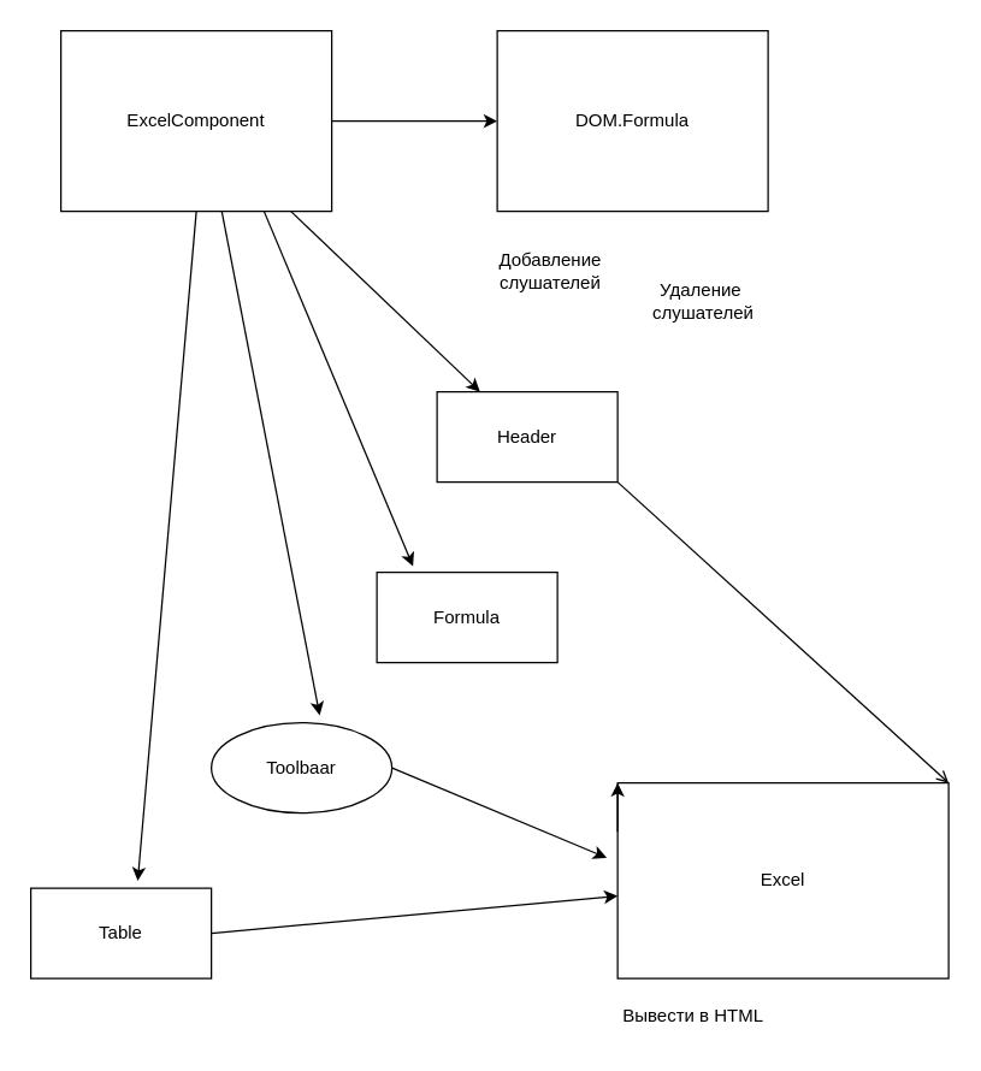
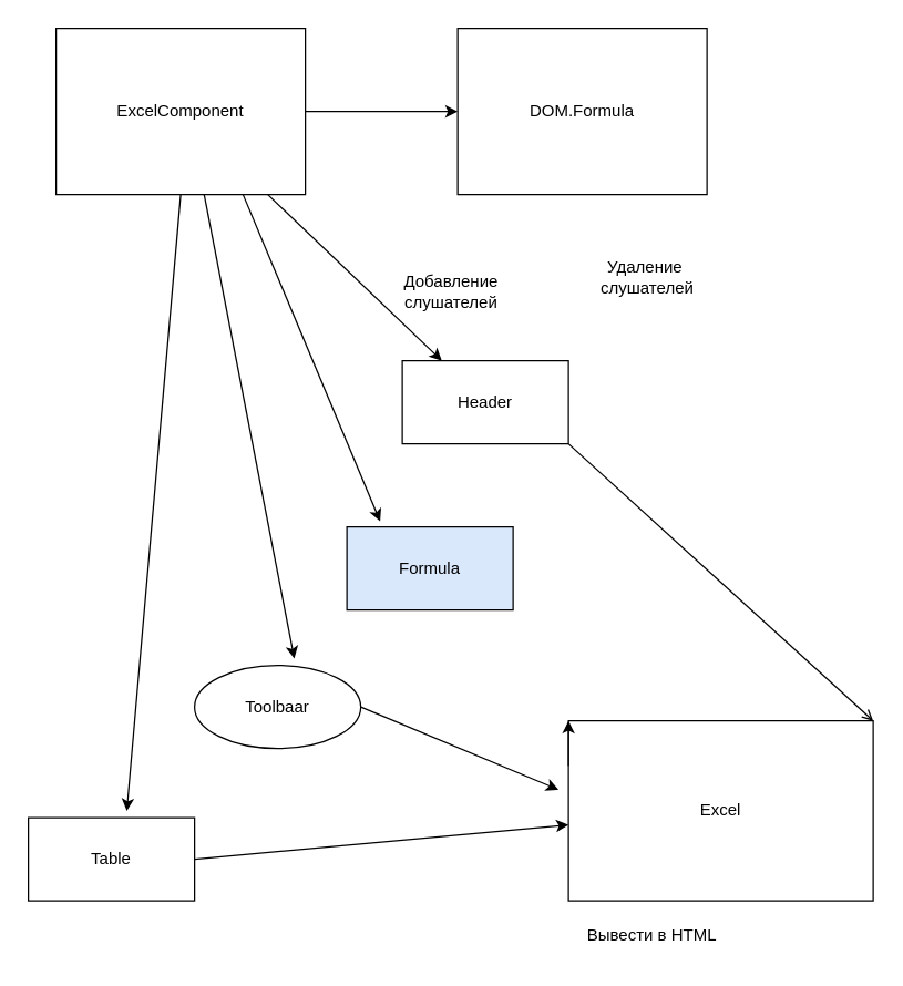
- <mxCell id="9" value="&lt;div&gt;Добавление&lt;/div&gt;&lt;div&gt;слушателей&lt;/div&gt;" style="text;html=1;align=center;verticalAlign=middle;resizable=0;points=[];autosize=1;strokeColor=none;fillColor=none;" parent="1" vertex="1"><mxGeometry x="320" y="160" width="90" height="40" as="geometry" /></mxCell>
+ <mxCell id="9" value="&lt;div&gt;Добавление&lt;/div&gt;&lt;div&gt;слушателей&lt;/div&gt;" style="text;html=1;align=center;verticalAlign=middle;resizable=0;points=[];autosize=1;strokeColor=none;fillColor=none;" parent="1" vertex="1"><mxGeometry x="280" y="190" width="90" height="40" as="geometry" /></mxCell>
- <mxCell id="5" value="Formula" style="rounded=0;whiteSpace=wrap;html=1;" parent="1" vertex="1"><mxGeometry x="250" y="380" width="120" height="60" as="geometry" /></mxCell>
+ <mxCell id="5" value="Formula" style="rounded=0;whiteSpace=wrap;html=1;fillColor=#dae8fc;" parent="1" vertex="1"><mxGeometry x="250" y="380" width="120" height="60" as="geometry" /></mxCell>
- <mxCell id="20" value="Вывести в HTML" style="text;html=1;align=center;verticalAlign=middle;resizable=0;points=[];autosize=1;strokeColor=none;fillColor=none;" parent="1" vertex="1"><mxGeometry x="400" y="660" width="120" height="30" as="geometry" /></mxCell>
+ <mxCell id="20" value="Вывести в HTML" style="text;html=1;align=center;verticalAlign=middle;resizable=0;points=[];autosize=1;strokeColor=none;fillColor=none;" parent="1" vertex="1"><mxGeometry x="410" y="660" width="120" height="30" as="geometry" /></mxCell>
